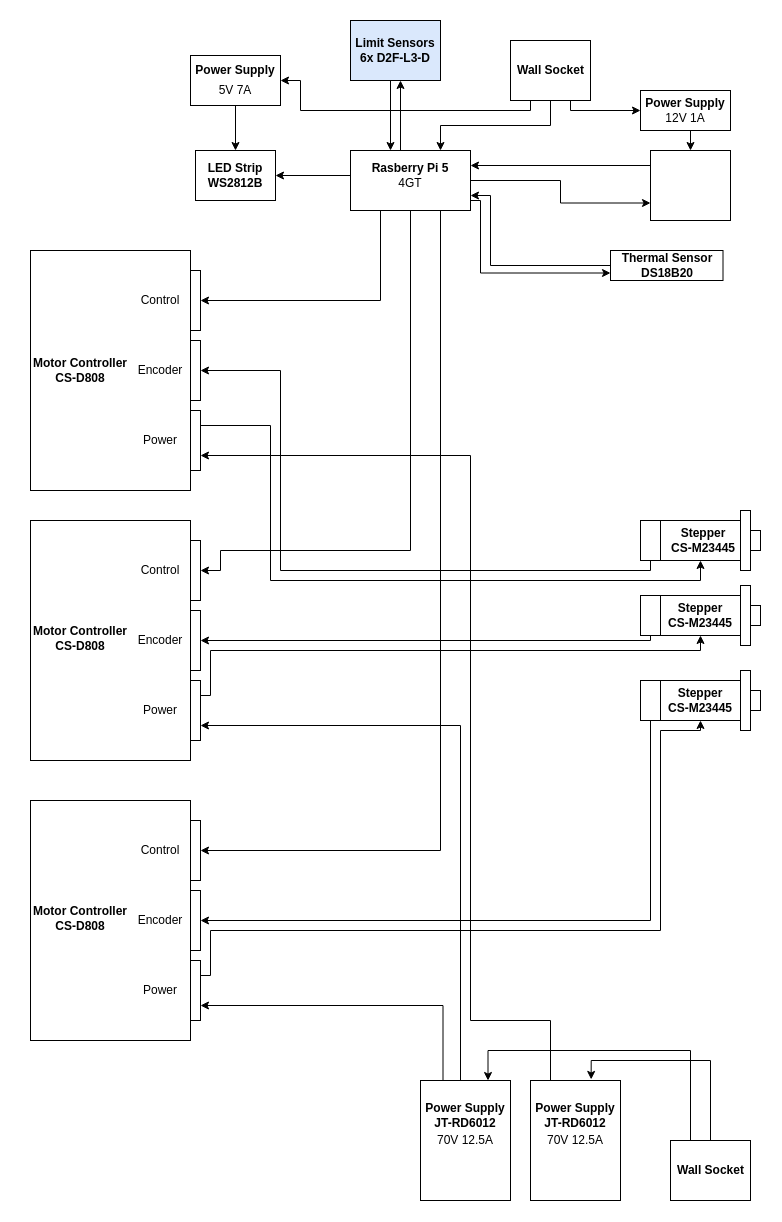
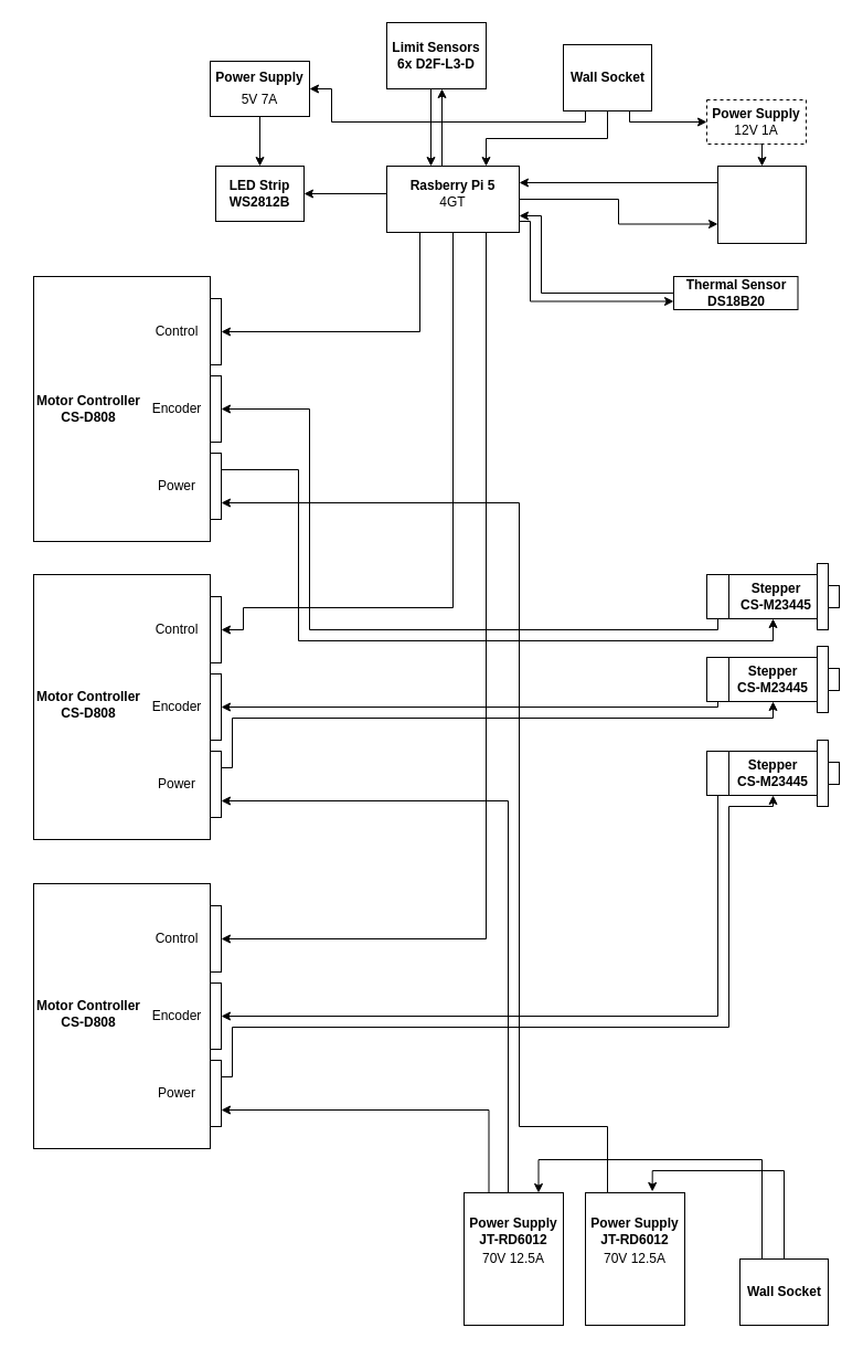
- <mxCell id="70" value="&lt;div&gt;Limit Sensors&lt;/div&gt;6x D2F-L3-D" style="rounded=0;whiteSpace=wrap;html=1;fontStyle=1;fillColor=#dae8fc;" vertex="1" parent="1"><mxGeometry x="350" y="20" width="90" height="60" as="geometry" /></mxCell>
+ <mxCell id="70" value="&lt;div&gt;Limit Sensors&lt;/div&gt;6x D2F-L3-D" style="rounded=0;whiteSpace=wrap;html=1;fontStyle=1" vertex="1" parent="1"><mxGeometry x="350" y="20" width="90" height="60" as="geometry" /></mxCell>
- <mxCell id="89" value="&lt;b&gt;Power Supply&lt;/b&gt;&lt;div&gt;12V 1A&lt;/div&gt;" style="rounded=0;whiteSpace=wrap;html=1;" vertex="1" parent="1"><mxGeometry x="640" y="90" width="90" height="40" as="geometry" /></mxCell>
+ <mxCell id="89" value="&lt;b&gt;Power Supply&lt;/b&gt;&lt;div&gt;12V 1A&lt;/div&gt;" style="rounded=0;whiteSpace=wrap;html=1;dashed=1;" vertex="1" parent="1"><mxGeometry x="640" y="90" width="90" height="40" as="geometry" /></mxCell>
